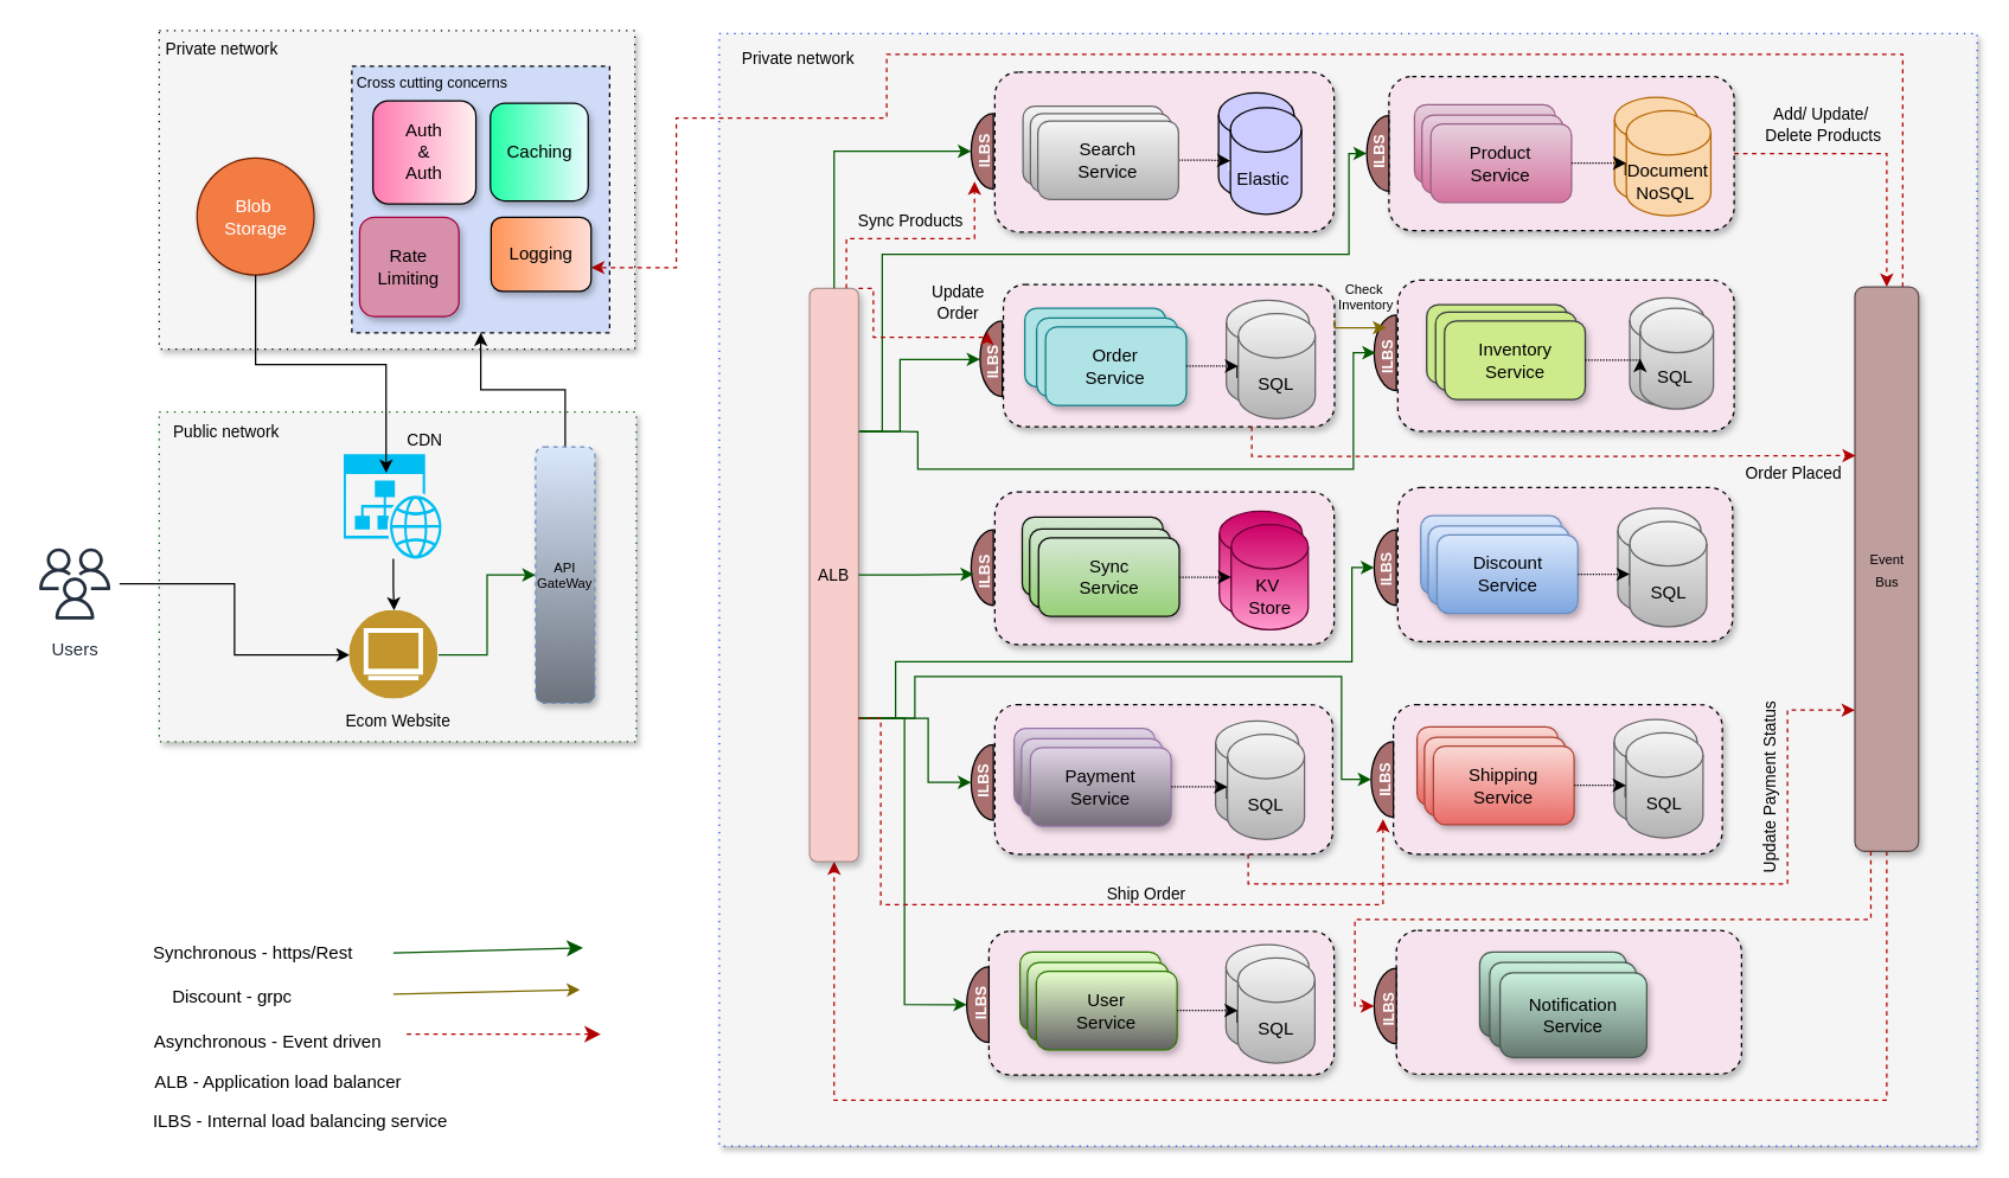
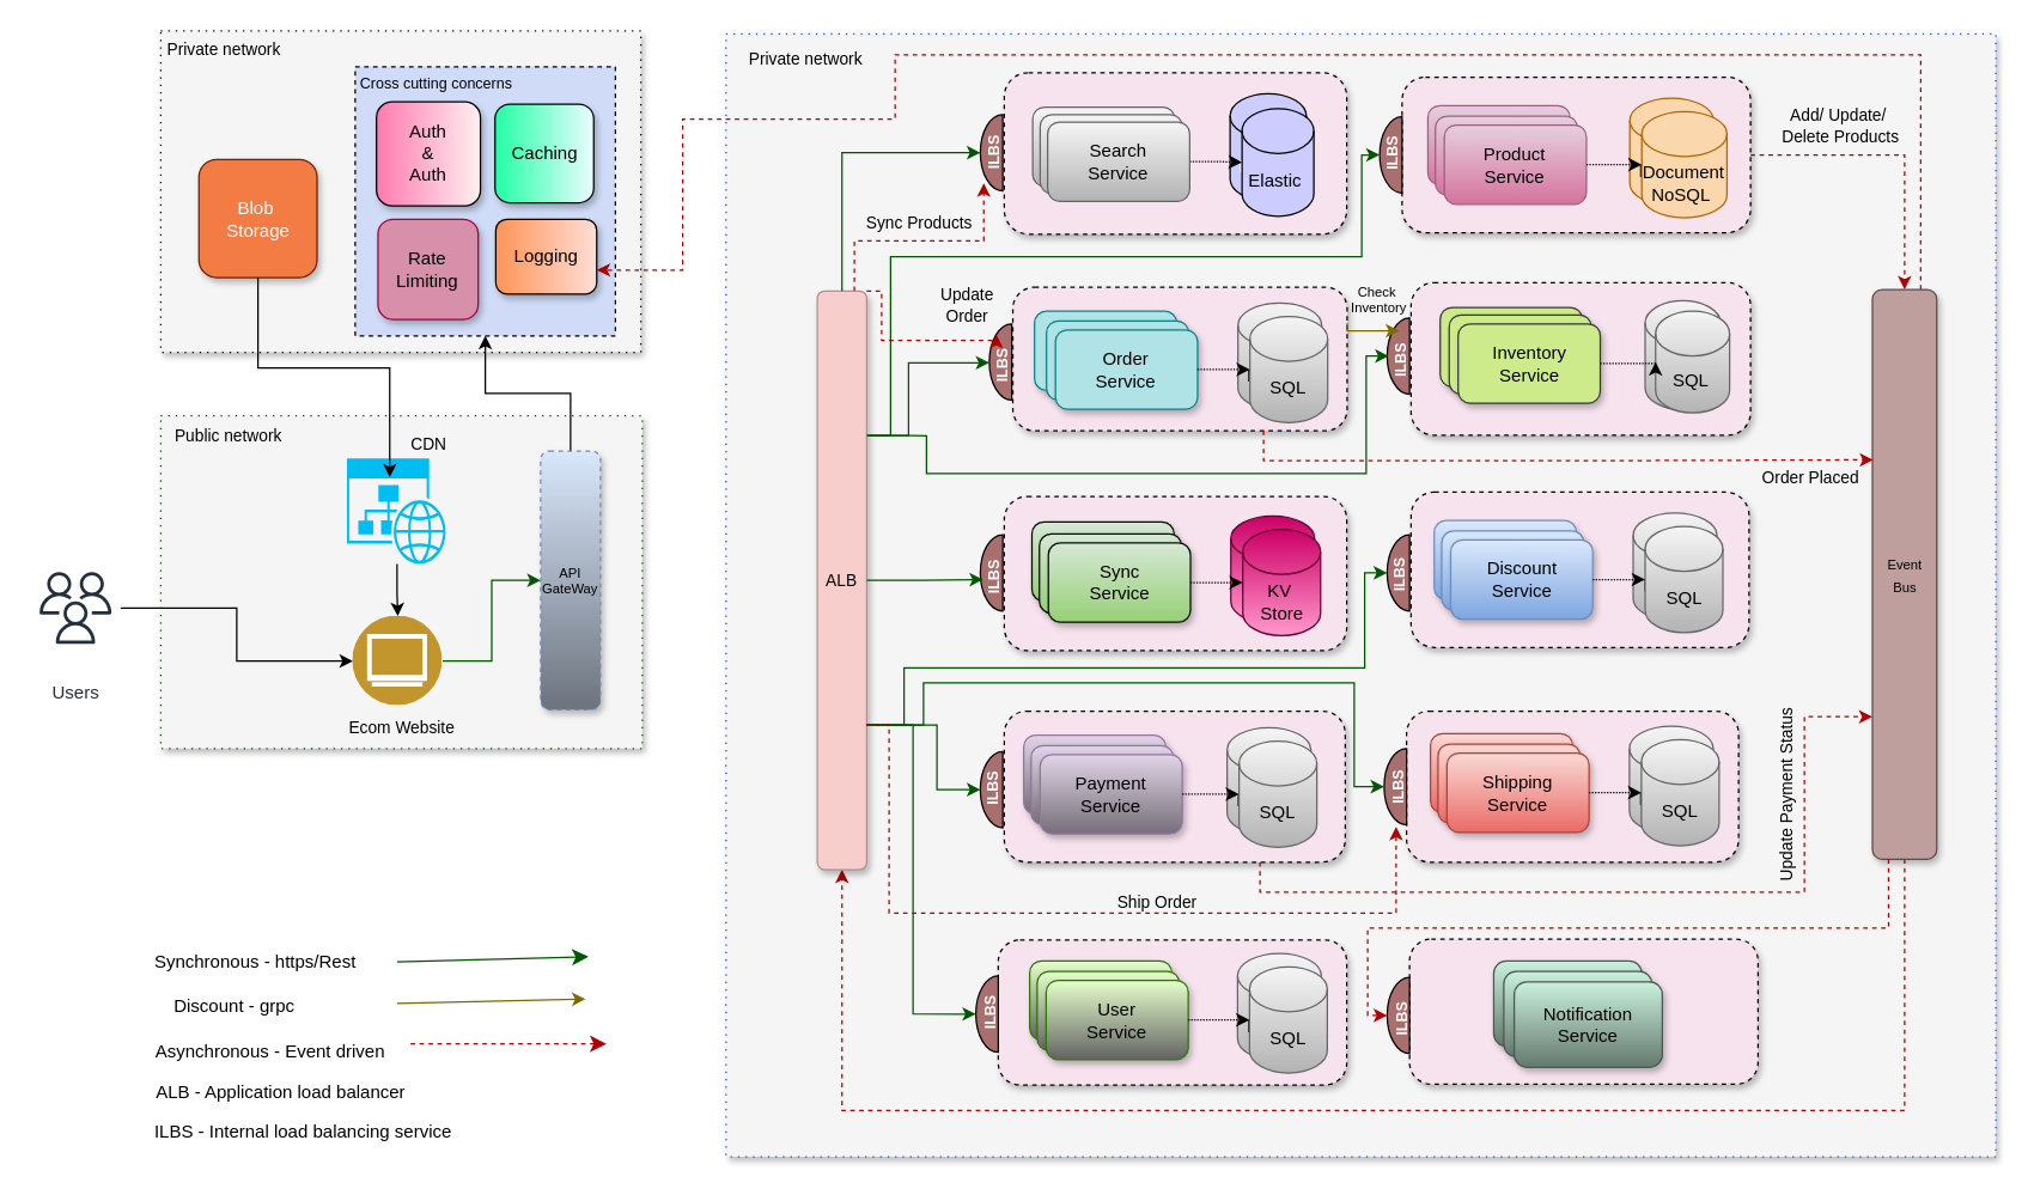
- <mxCell id="98" value="Blob&amp;nbsp;&lt;div&gt;Storage&lt;/div&gt;" style="ellipse;whiteSpace=wrap;html=1;aspect=fixed;fillColor=#F27C44;fontColor=#ffffff;strokeColor=#6D1F00;shadow=1;glass=0;" parent="1" vertex="1"><mxGeometry x="132.5" y="106" width="79" height="79" as="geometry" /></mxCell>
+ <mxCell id="98" value="Blob&amp;nbsp;&lt;div&gt;Storage&lt;/div&gt;" style="whiteSpace=wrap;html=1;aspect=fixed;fillColor=#F27C44;fontColor=#ffffff;strokeColor=#6D1F00;rounded=1;shadow=1;glass=0;" parent="1" vertex="1"><mxGeometry x="132.5" y="106" width="79" height="79" as="geometry" /></mxCell>
- <mxCell id="133" value="Rate&lt;div&gt;Limiting&lt;/div&gt;" style="whiteSpace=wrap;html=1;aspect=fixed;rounded=1;glass=0;shadow=1;fillColor=#D88FA9;gradientDirection=west;fontColor=#000000;strokeColor=#A50040;" parent="1" vertex="1"><mxGeometry x="242.25" y="146" width="67" height="67" as="geometry" /></mxCell>
+ <mxCell id="133" value="Rate&lt;div&gt;Limiting&lt;/div&gt;" style="whiteSpace=wrap;html=1;aspect=fixed;rounded=1;glass=0;shadow=1;fillColor=#D88FA9;gradientDirection=west;fontColor=#000000;strokeColor=#A50040;" parent="1" vertex="1"><mxGeometry x="252.25" y="146" width="67" height="67" as="geometry" /></mxCell>
- <mxCell id="9" value="Users" style="outlineConnect=0;fontColor=#232F3E;gradientColor=none;strokeColor=#232F3E;fillColor=#ffffff;dashed=0;verticalLabelPosition=bottom;verticalAlign=top;align=center;html=1;fontSize=12;fontStyle=0;aspect=fixed;shape=mxgraph.aws4.resourceIcon;resIcon=mxgraph.aws4.users;rounded=0;" parent="1" vertex="1"><mxGeometry x="20" y="363.5" width="60" height="60" as="geometry" /></mxCell>
+ <mxCell id="9" value="Users" style="outlineConnect=0;fontColor=#232F3E;gradientColor=none;strokeColor=#232F3E;fillColor=#ffffff;dashed=0;verticalLabelPosition=bottom;verticalAlign=top;align=center;html=1;fontSize=12;fontStyle=0;aspect=fixed;shape=mxgraph.aws4.resourceIcon;resIcon=mxgraph.aws4.users;rounded=0;" parent="1" vertex="1"><mxGeometry x="20" y="363.5" width="60" height="85" as="geometry" /></mxCell>
